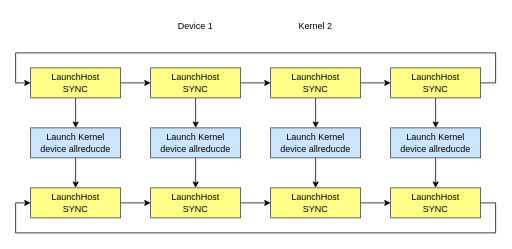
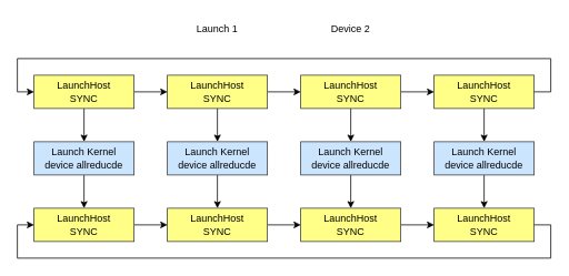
- <mxCell id="16" value="Device 1" style="text;html=1;strokeColor=none;fillColor=none;align=center;verticalAlign=middle;whiteSpace=wrap;rounded=0;" parent="1" vertex="1"><mxGeometry x="230" y="20" width="60" height="30" as="geometry" /></mxCell>
+ <mxCell id="16" value="Launch 1" style="text;html=1;strokeColor=none;fillColor=none;align=center;verticalAlign=middle;whiteSpace=wrap;rounded=0;" parent="1" vertex="1"><mxGeometry x="230" y="20" width="60" height="30" as="geometry" /></mxCell>
- <mxCell id="24" value="Kernel 2" style="text;html=1;strokeColor=none;fillColor=none;align=center;verticalAlign=middle;whiteSpace=wrap;rounded=0;" parent="1" vertex="1"><mxGeometry x="390" y="20" width="60" height="30" as="geometry" /></mxCell>
+ <mxCell id="24" value="Device 2" style="text;html=1;strokeColor=none;fillColor=none;align=center;verticalAlign=middle;whiteSpace=wrap;rounded=0;" parent="1" vertex="1"><mxGeometry x="390" y="20" width="60" height="30" as="geometry" /></mxCell>
